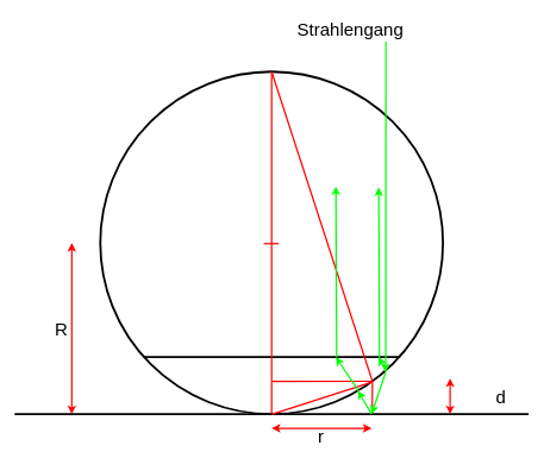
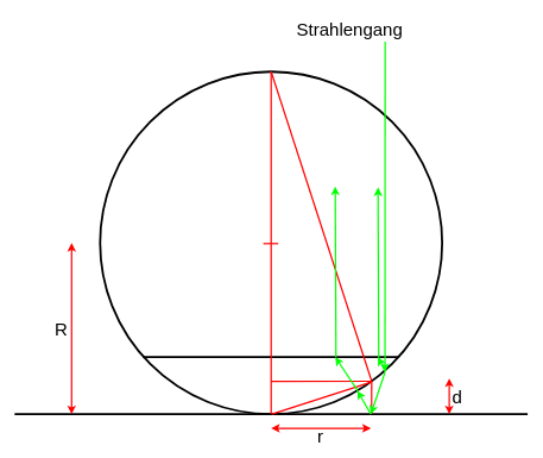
- <mxCell id="16" value="&lt;font style=&quot;font-size: 25px&quot;&gt;d&lt;/font&gt;" style="text;html=1;resizable=0;autosize=1;align=center;verticalAlign=middle;points=[];fillColor=none;strokeColor=none;rounded=0;" vertex="1" parent="1"><mxGeometry x="686" y="546" width="30" height="20" as="geometry" /></mxCell>
+ <mxCell id="16" value="&lt;font style=&quot;font-size: 25px&quot;&gt;d&lt;/font&gt;" style="text;html=1;resizable=0;autosize=1;align=center;verticalAlign=middle;points=[];fillColor=none;strokeColor=none;rounded=0;" vertex="1" parent="1"><mxGeometry x="626" y="546" width="30" height="20" as="geometry" /></mxCell>
